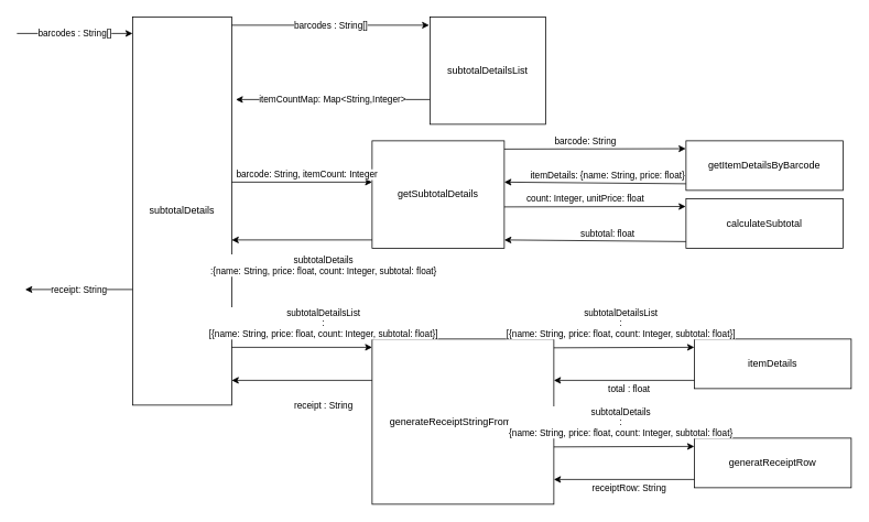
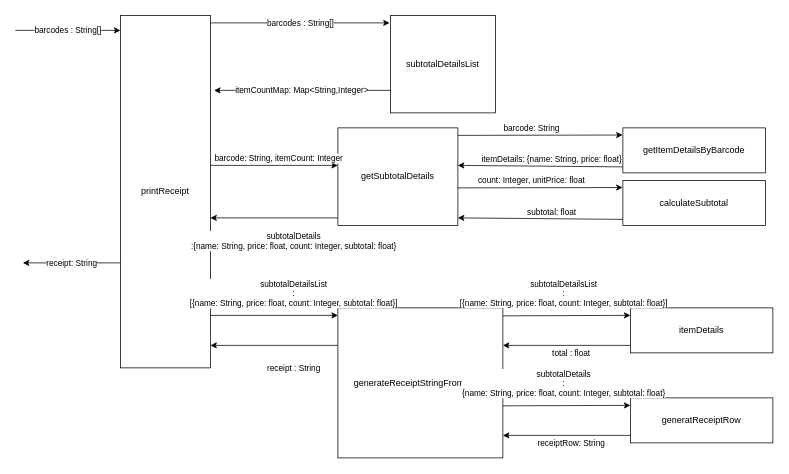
- <mxCell id="2" value="subtotalDetails" style="rounded=0;whiteSpace=wrap;html=1;" vertex="1" parent="1"><mxGeometry x="160" y="20" width="120" height="470" as="geometry" /></mxCell>
+ <mxCell id="2" value="printReceipt" style="rounded=0;whiteSpace=wrap;html=1;" vertex="1" parent="1"><mxGeometry x="160" y="20" width="120" height="470" as="geometry" /></mxCell>
